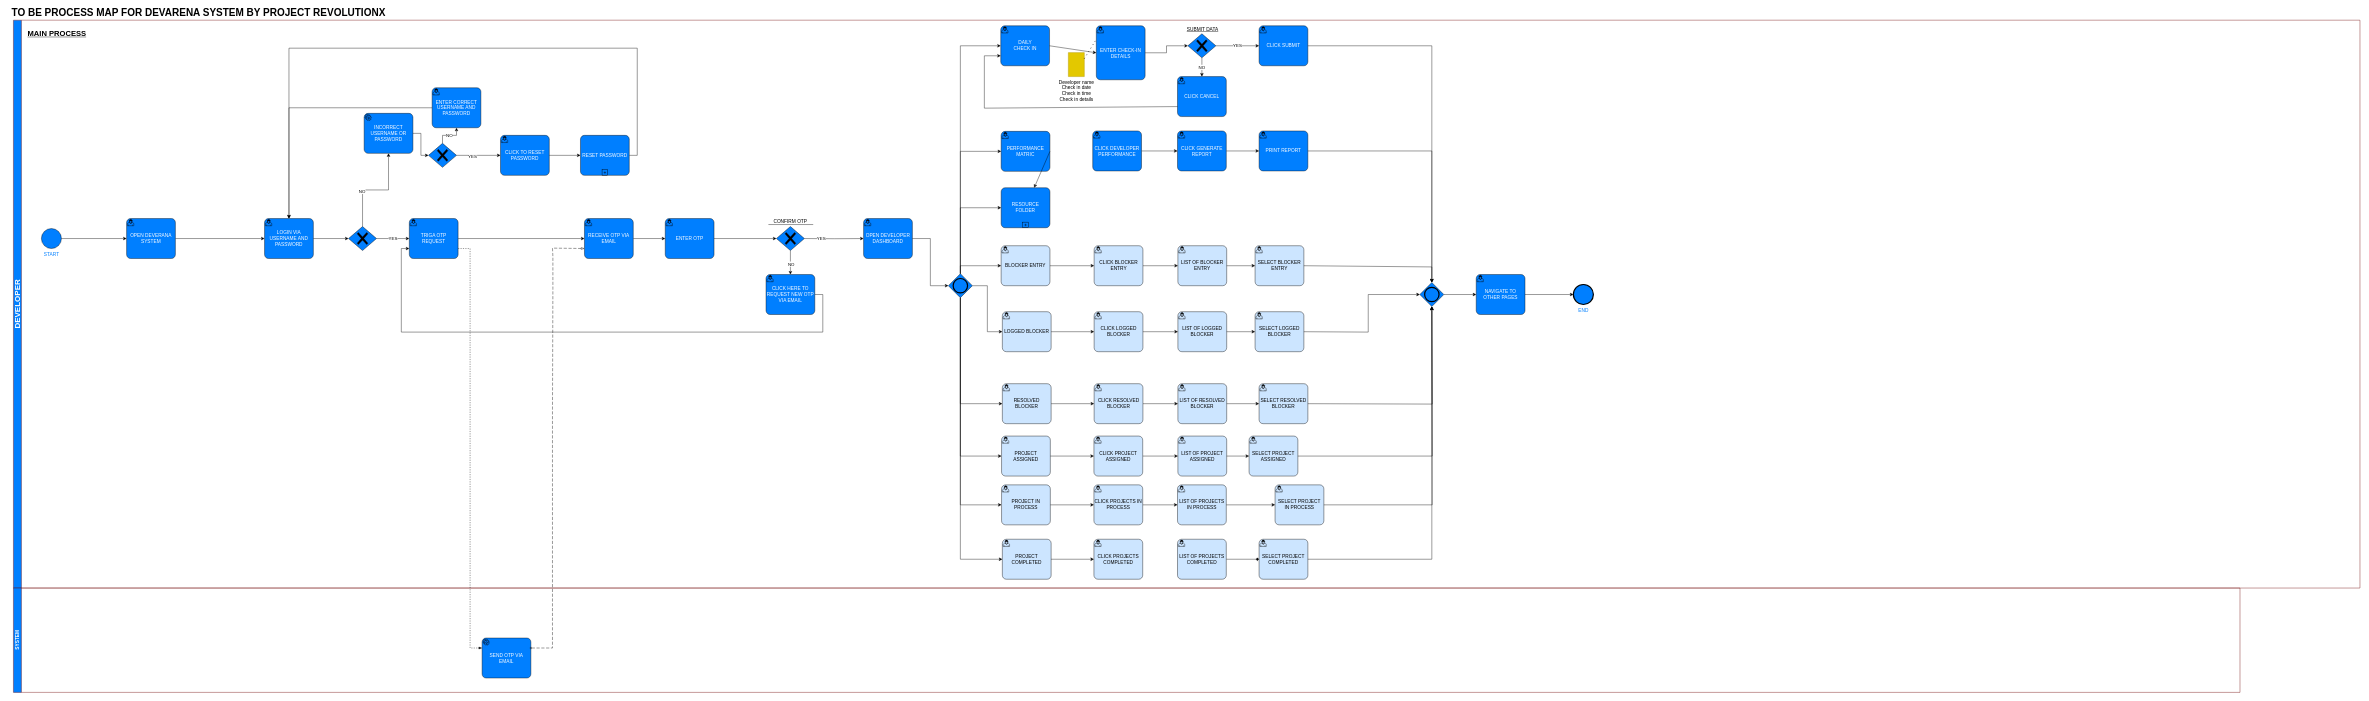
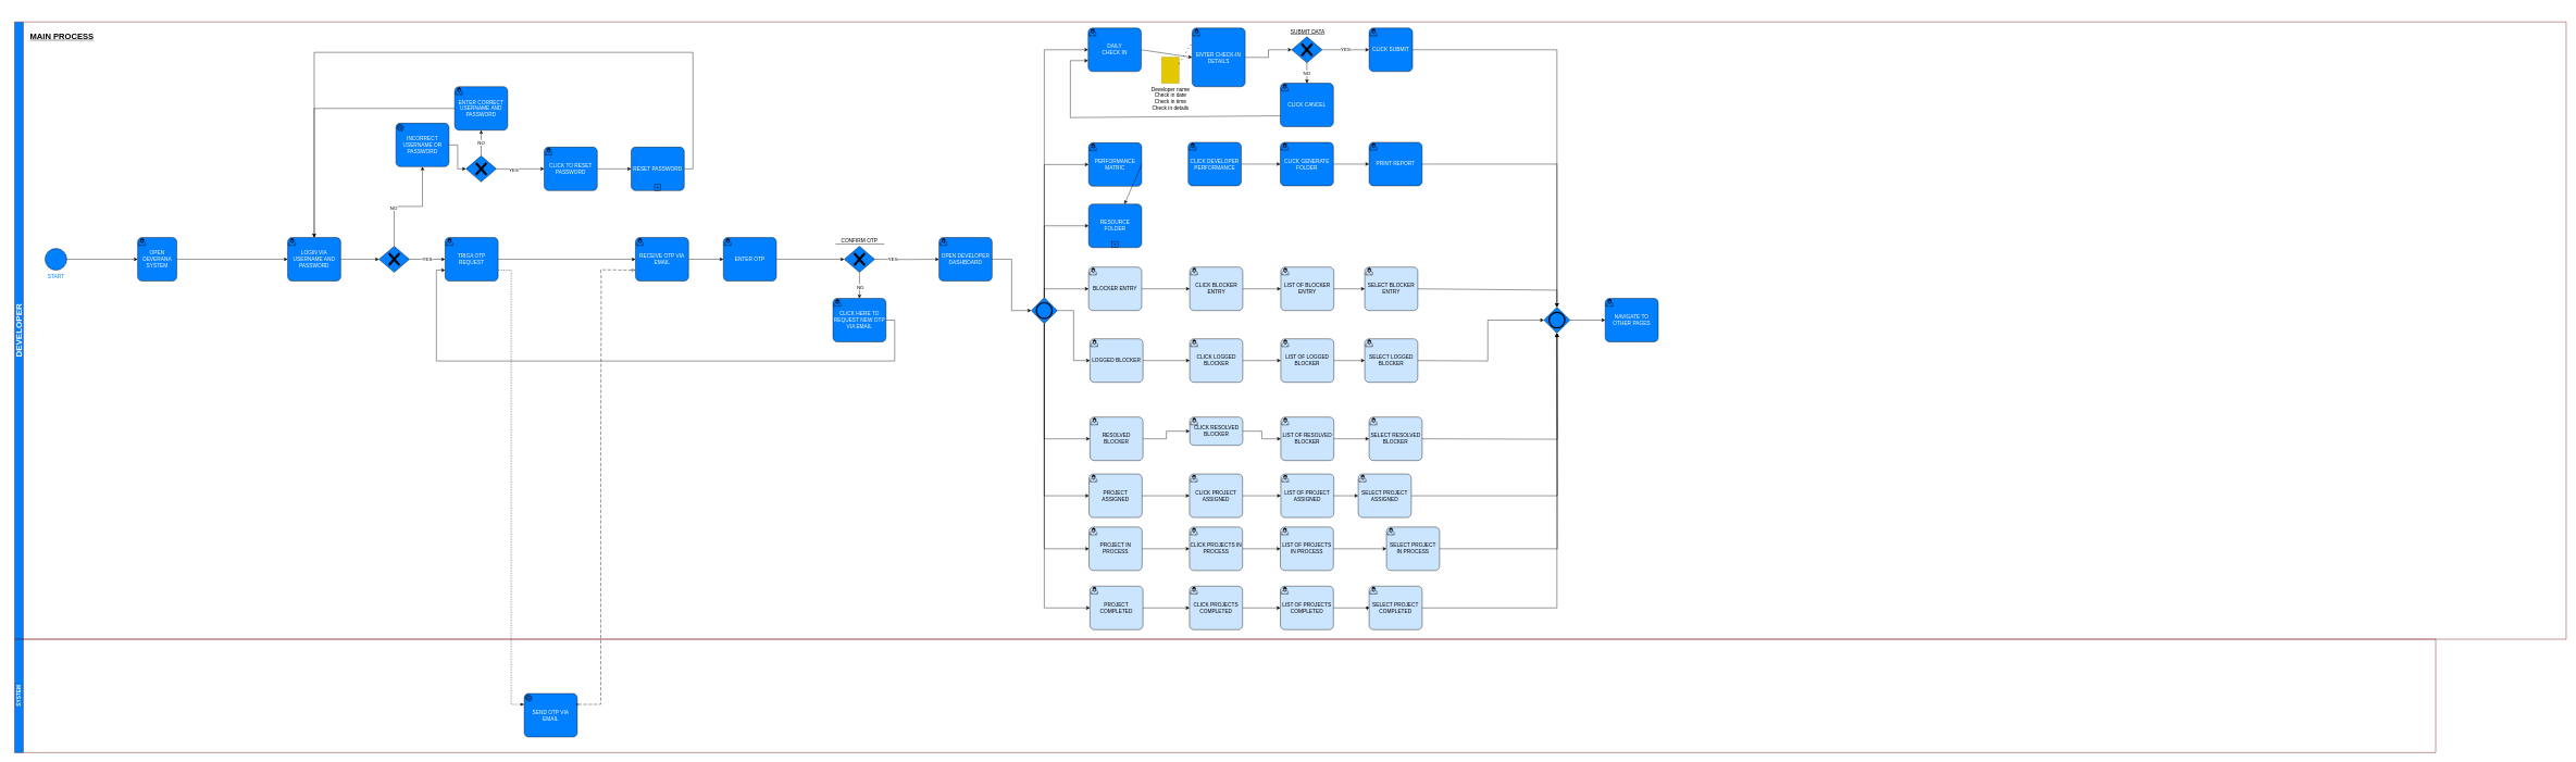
- <mxCell id="129" value="TO BE PROCESS MAP FOR DEVARENA SYSTEM BY PROJECT REVOLUTIONX" style="text;html=1;strokeColor=none;fillColor=none;align=center;verticalAlign=middle;whiteSpace=wrap;rounded=0;fontStyle=1;fontSize=25;" parent="1" vertex="1"><mxGeometry y="20" width="950" height="20" as="geometry" x="20" /></mxCell>
- <mxCell id="68" value="CLICK SUBMIT" style="points=[[0.25,0,0],[0.5,0,0],[0.75,0,0],[1,0.25,0],[1,0.5,0],[1,0.75,0],[0.75,1,0],[0.5,1,0],[0.25,1,0],[0,0.75,0],[0,0.5,0],[0,0.25,0]];shape=mxgraph.bpmn.task;whiteSpace=wrap;rectStyle=rounded;size=10;html=1;container=1;expand=0;collapsible=0;taskMarker=user;fillColor=#007FFF;fontColor=#FFFFFF;" parent="2" vertex="1"><mxGeometry x="3115" y="14" width="122" height="100" as="geometry" /></mxCell>
+ <mxCell id="68" value="CLICK SUBMIT" style="points=[[0.25,0,0],[0.5,0,0],[0.75,0,0],[1,0.25,0],[1,0.5,0],[1,0.75,0],[0.75,1,0],[0.5,1,0],[0.25,1,0],[0,0.75,0],[0,0.5,0],[0,0.25,0]];shape=mxgraph.bpmn.task;whiteSpace=wrap;rectStyle=rounded;size=10;html=1;container=1;expand=0;collapsible=0;taskMarker=user;fillColor=#007FFF;fontColor=#FFFFFF;" parent="2" vertex="1"><mxGeometry x="3115" y="14" width="100" height="100" as="geometry" /></mxCell>
- <mxCell id="20" value="ENTER CORRECT USERNAME AND PASSWORD" style="points=[[0.25,0,0],[0.5,0,0],[0.75,0,0],[1,0.25,0],[1,0.5,0],[1,0.75,0],[0.75,1,0],[0.5,1,0],[0.25,1,0],[0,0.75,0],[0,0.5,0],[0,0.25,0]];shape=mxgraph.bpmn.task;whiteSpace=wrap;rectStyle=rounded;size=10;html=1;container=1;expand=0;collapsible=0;taskMarker=user;fillColor=#007FFF;fontColor=#FFFFFF;" parent="2" vertex="1"><mxGeometry x="1047" y="169" width="122" height="100" as="geometry" /></mxCell>
+ <mxCell id="20" value="ENTER CORRECT USERNAME AND PASSWORD" style="points=[[0.25,0,0],[0.5,0,0],[0.75,0,0],[1,0.25,0],[1,0.5,0],[1,0.75,0],[0.75,1,0],[0.5,1,0],[0.25,1,0],[0,0.75,0],[0,0.5,0],[0,0.25,0]];shape=mxgraph.bpmn.task;whiteSpace=wrap;rectStyle=rounded;size=10;html=1;container=1;expand=0;collapsible=0;taskMarker=user;fillColor=#007FFF;fontColor=#FFFFFF;" parent="2" vertex="1"><mxGeometry x="1012" y="149" width="122" height="100" as="geometry" /></mxCell>
- <mxCell id="65" value="CLICK GENERATE REPORT" style="points=[[0.25,0,0],[0.5,0,0],[0.75,0,0],[1,0.25,0],[1,0.5,0],[1,0.75,0],[0.75,1,0],[0.5,1,0],[0.25,1,0],[0,0.75,0],[0,0.5,0],[0,0.25,0]];shape=mxgraph.bpmn.task;whiteSpace=wrap;rectStyle=rounded;size=10;html=1;container=1;expand=0;collapsible=0;taskMarker=user;fillColor=#007FFF;fontColor=#FFFFFF;" parent="2" vertex="1"><mxGeometry x="2911" y="277" width="122" height="100" as="geometry" /></mxCell>
+ <mxCell id="65" value="CLICK GENERATE FOLDER" style="points=[[0.25,0,0],[0.5,0,0],[0.75,0,0],[1,0.25,0],[1,0.5,0],[1,0.75,0],[0.75,1,0],[0.5,1,0],[0.25,1,0],[0,0.75,0],[0,0.5,0],[0,0.25,0]];shape=mxgraph.bpmn.task;whiteSpace=wrap;rectStyle=rounded;size=10;html=1;container=1;expand=0;collapsible=0;taskMarker=user;fillColor=#007FFF;fontColor=#FFFFFF;" parent="2" vertex="1"><mxGeometry x="2911" y="277" width="122" height="100" as="geometry" /></mxCell>
- <mxCell id="5" value="OPEN DEVERANA SYSTEM" style="points=[[0.25,0,0],[0.5,0,0],[0.75,0,0],[1,0.25,0],[1,0.5,0],[1,0.75,0],[0.75,1,0],[0.5,1,0],[0.25,1,0],[0,0.75,0],[0,0.5,0],[0,0.25,0]];shape=mxgraph.bpmn.task;whiteSpace=wrap;rectStyle=rounded;size=10;html=1;container=1;expand=0;collapsible=0;taskMarker=user;fillColor=#007FFF;fontColor=#FFFFFF;" parent="2" vertex="1"><mxGeometry x="283" y="496" width="122" height="100" as="geometry" /></mxCell>
+ <mxCell id="5" value="OPEN DEVERANA SYSTEM" style="points=[[0.25,0,0],[0.5,0,0],[0.75,0,0],[1,0.25,0],[1,0.5,0],[1,0.75,0],[0.75,1,0],[0.5,1,0],[0.25,1,0],[0,0.75,0],[0,0.5,0],[0,0.25,0]];shape=mxgraph.bpmn.task;whiteSpace=wrap;rectStyle=rounded;size=10;html=1;container=1;expand=0;collapsible=0;taskMarker=user;fillColor=#007FFF;fontColor=#FFFFFF;" parent="2" vertex="1"><mxGeometry x="283" y="496" width="90" height="100" as="geometry" /></mxCell>
- <mxCell id="127" style="edgeStyle=orthogonalEdgeStyle;rounded=0;orthogonalLoop=1;jettySize=auto;html=1;exitX=1;exitY=0.5;exitDx=0;exitDy=0;exitPerimeter=0;entryX=0;entryY=0.5;entryDx=0;entryDy=0;entryPerimeter=0;" parent="2" source="125" target="96" edge="1"><mxGeometry relative="1" as="geometry" /></mxCell>
- <mxCell id="96" value="END" style="points=[[0.145,0.145,0],[0.5,0,0],[0.855,0.145,0],[1,0.5,0],[0.855,0.855,0],[0.5,1,0],[0.145,0.855,0],[0,0.5,0]];shape=mxgraph.bpmn.event;html=1;verticalLabelPosition=bottom;labelBackgroundColor=#ffffff;verticalAlign=top;align=center;perimeter=ellipsePerimeter;outlineConnect=0;aspect=fixed;outline=end;symbol=terminate2;fillColor=#007FFF;fontColor=#007FFF;" parent="2" vertex="1"><mxGeometry x="3901" y="661" width="50" height="50" as="geometry" /></mxCell>
- <mxCell id="112" value="CLICK RESOLVED BLOCKER" style="points=[[0.25,0,0],[0.5,0,0],[0.75,0,0],[1,0.25,0],[1,0.5,0],[1,0.75,0],[0.75,1,0],[0.5,1,0],[0.25,1,0],[0,0.75,0],[0,0.5,0],[0,0.25,0]];shape=mxgraph.bpmn.task;whiteSpace=wrap;rectStyle=rounded;size=10;html=1;container=1;expand=0;collapsible=0;taskMarker=user;fillColor=#CCE5FF;" parent="2" vertex="1"><mxGeometry x="2702.5" y="909" width="122" height="100" as="geometry" /></mxCell>
+ <mxCell id="112" value="CLICK RESOLVED BLOCKER" style="points=[[0.25,0,0],[0.5,0,0],[0.75,0,0],[1,0.25,0],[1,0.5,0],[1,0.75,0],[0.75,1,0],[0.5,1,0],[0.25,1,0],[0,0.75,0],[0,0.5,0],[0,0.25,0]];shape=mxgraph.bpmn.task;whiteSpace=wrap;rectStyle=rounded;size=10;html=1;container=1;expand=0;collapsible=0;taskMarker=user;fillColor=#CCE5FF;" parent="2" vertex="1"><mxGeometry x="2702.5" y="909" width="122" height="65" as="geometry" /></mxCell>
+ <mxCell id="72" value="" style="edgeStyle=orthogonalEdgeStyle;rounded=0;orthogonalLoop=1;jettySize=auto;html=1;" parent="2" source="115" target="75" edge="1"><mxGeometry relative="1" as="geometry" /></mxCell>
